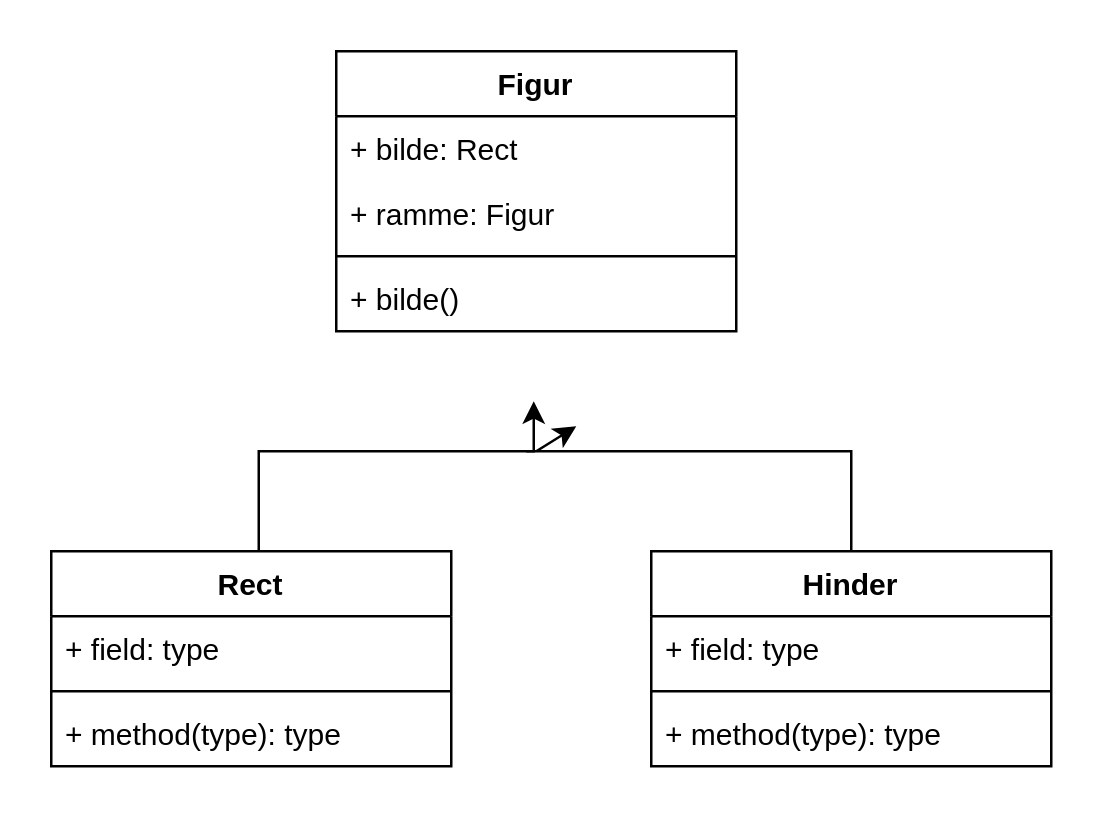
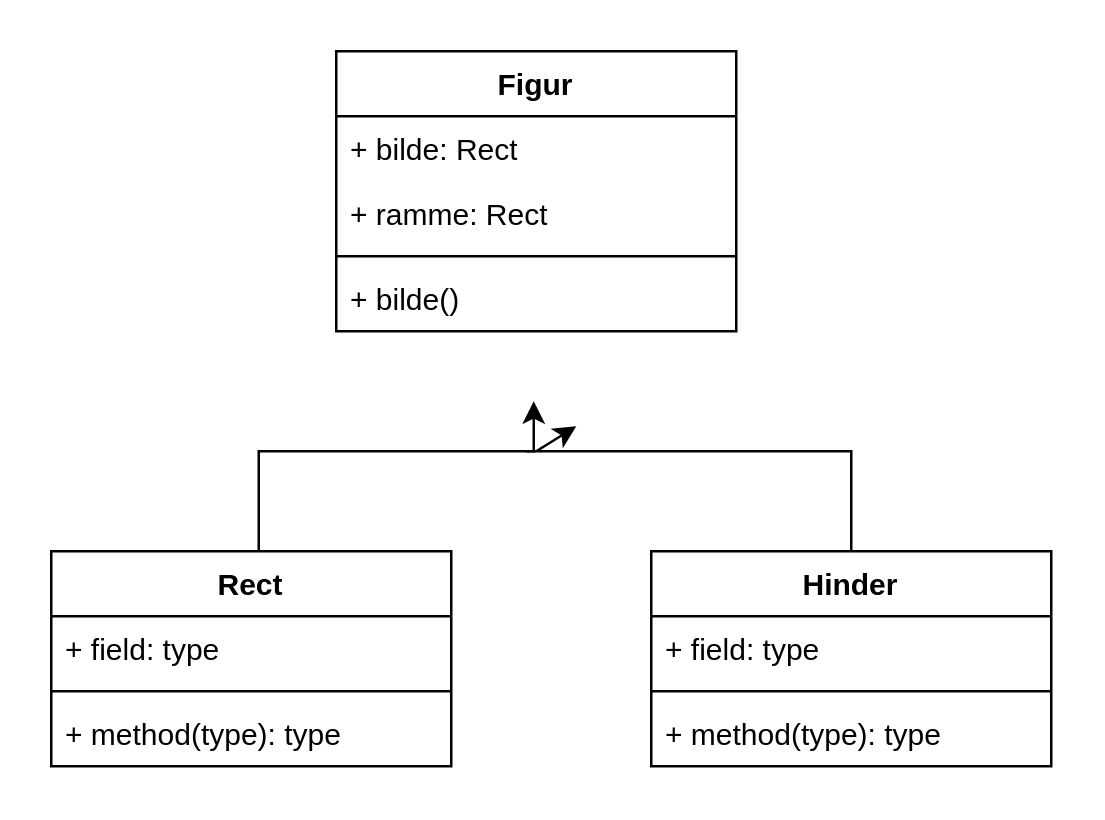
- <mxCell id="4" value="+ ramme: Figur" style="text;strokeColor=none;fillColor=none;align=left;verticalAlign=top;spacingLeft=4;spacingRight=4;overflow=hidden;rotatable=0;points=[[0,0.5],[1,0.5]];portConstraint=eastwest;whiteSpace=wrap;html=1;" vertex="1" parent="2"><mxGeometry y="52" width="160" height="26" as="geometry" /></mxCell>
+ <mxCell id="4" value="+ ramme: Rect" style="text;strokeColor=none;fillColor=none;align=left;verticalAlign=top;spacingLeft=4;spacingRight=4;overflow=hidden;rotatable=0;points=[[0,0.5],[1,0.5]];portConstraint=eastwest;whiteSpace=wrap;html=1;" vertex="1" parent="2"><mxGeometry y="52" width="160" height="26" as="geometry" /></mxCell>
